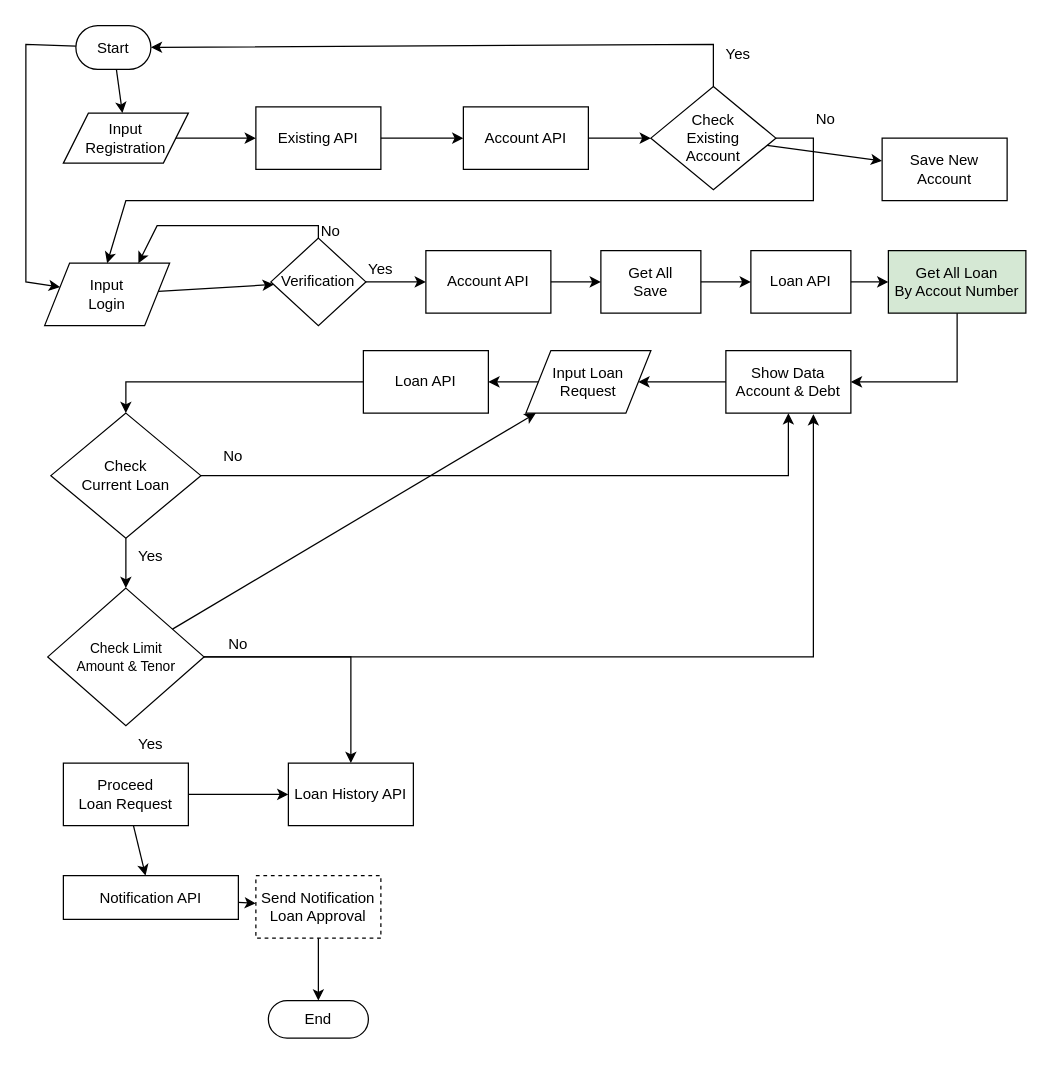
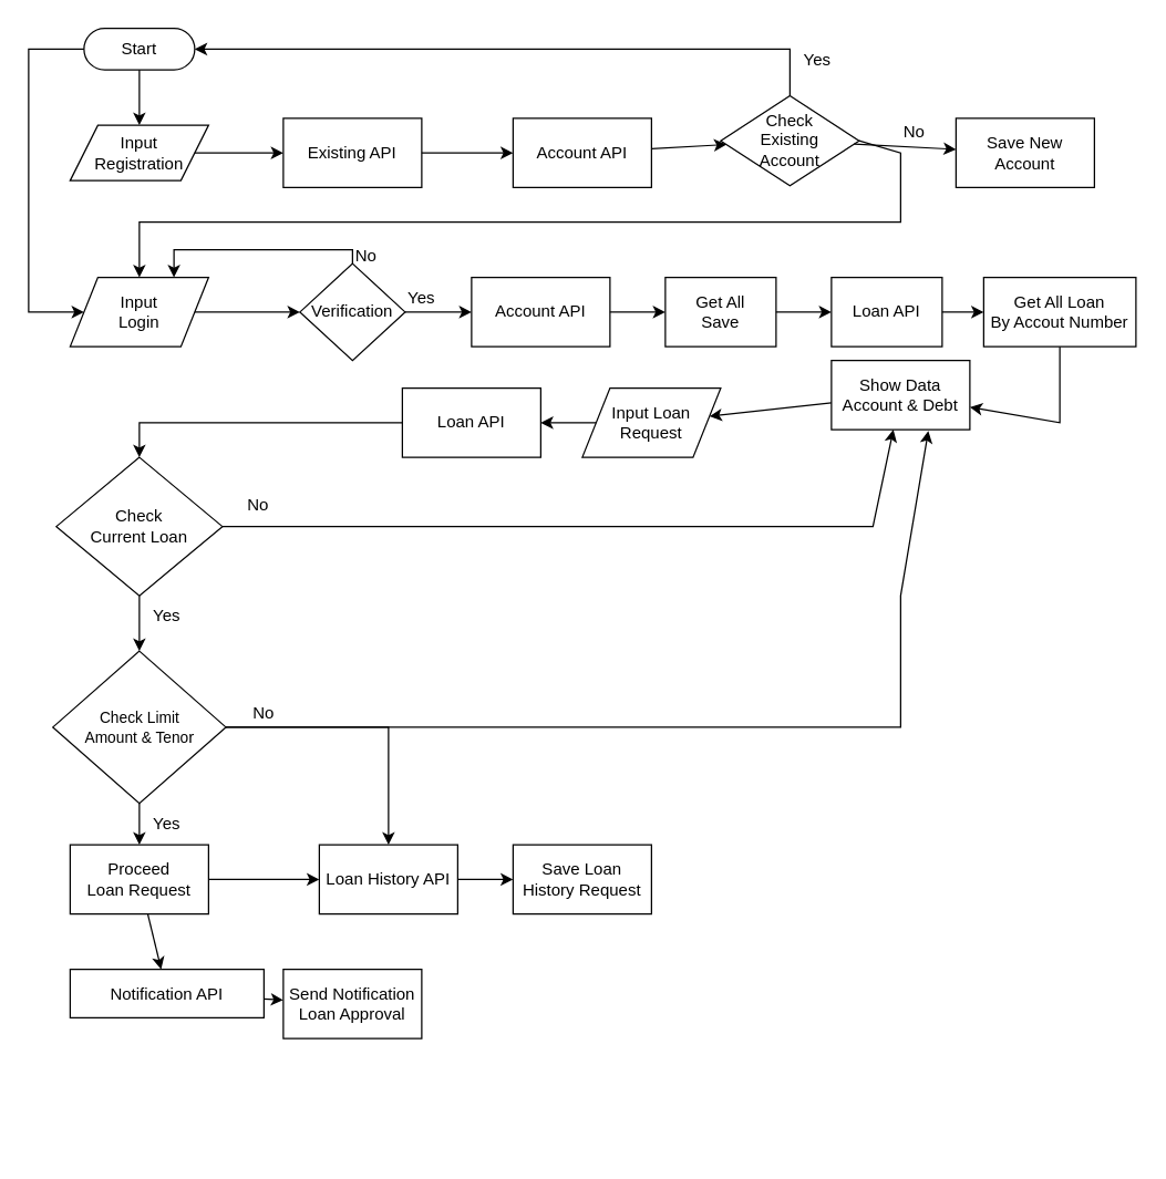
- <mxCell id="2" value="Start" style="html=1;dashed=0;whiteSpace=wrap;shape=mxgraph.dfd.start" vertex="1" parent="1"><mxGeometry x="60" y="20" width="60" height="35" as="geometry" /></mxCell>
+ <mxCell id="2" value="Start" style="html=1;dashed=0;whiteSpace=wrap;shape=mxgraph.dfd.start" vertex="1" parent="1"><mxGeometry x="60" y="20" width="80" height="30" as="geometry" /></mxCell>
- <mxCell id="9" value="Check&lt;br&gt;Existing &lt;br&gt;Account" style="shape=rhombus;html=1;dashed=0;whiteSpace=wrap;perimeter=rhombusPerimeter;" vertex="1" parent="1"><mxGeometry x="520" y="68.75" width="100" height="82.5" as="geometry" /></mxCell>
+ <mxCell id="9" value="Check&lt;br&gt;Existing &lt;br&gt;Account" style="shape=rhombus;html=1;dashed=0;whiteSpace=wrap;perimeter=rhombusPerimeter;" vertex="1" parent="1"><mxGeometry x="520" y="68.75" width="100" height="65" as="geometry" /></mxCell>
- <mxCell id="12" value="Save New&lt;br&gt;Account" style="html=1;dashed=0;whiteSpace=wrap;" vertex="1" parent="1"><mxGeometry x="705" y="110" width="100" height="50" as="geometry" /></mxCell>
+ <mxCell id="12" value="Save New&lt;br&gt;Account" style="html=1;dashed=0;whiteSpace=wrap;" vertex="1" parent="1"><mxGeometry x="690" y="85" width="100" height="50" as="geometry" /></mxCell>
- <mxCell id="24" value="Get All Loan&lt;br&gt;By Accout Number" style="html=1;dashed=0;whiteSpace=wrap;fillColor=#d5e8d4;" vertex="1" parent="1"><mxGeometry x="710" y="200" width="110" height="50" as="geometry" /></mxCell>
+ <mxCell id="24" value="Get All Loan&lt;br&gt;By Accout Number" style="html=1;dashed=0;whiteSpace=wrap;" vertex="1" parent="1"><mxGeometry x="710" y="200" width="110" height="50" as="geometry" /></mxCell>
- <mxCell id="14" value="Input &lt;br&gt;Login" style="shape=parallelogram;perimeter=parallelogramPerimeter;whiteSpace=wrap;html=1;dashed=0;" vertex="1" parent="1"><mxGeometry x="35" y="210" width="100" height="50" as="geometry" /></mxCell>
+ <mxCell id="14" value="Input &lt;br&gt;Login" style="shape=parallelogram;perimeter=parallelogramPerimeter;whiteSpace=wrap;html=1;dashed=0;" vertex="1" parent="1"><mxGeometry x="50" y="200" width="100" height="50" as="geometry" /></mxCell>
- <mxCell id="27" value="Show Data&lt;br&gt;Account &amp;amp; Debt" style="html=1;dashed=0;whiteSpace=wrap;" vertex="1" parent="1"><mxGeometry x="580" y="280" width="100" height="50" as="geometry" /></mxCell>
+ <mxCell id="27" value="Show Data&lt;br&gt;Account &amp;amp; Debt" style="html=1;dashed=0;whiteSpace=wrap;" vertex="1" parent="1"><mxGeometry x="600" y="260" width="100" height="50" as="geometry" /></mxCell>
- <mxCell id="40" value="" style="endArrow=classic;html=1;rounded=0;" edge="1" parent="1" source="36" target="29"><mxGeometry width="50" height="50" relative="1" as="geometry"><mxPoint x="350" y="530" as="sourcePoint" /><mxPoint x="400" y="480" as="targetPoint" /></mxGeometry></mxCell>
+ <mxCell id="40" value="" style="endArrow=classic;html=1;rounded=0;" edge="1" parent="1" source="36" target="39"><mxGeometry width="50" height="50" relative="1" as="geometry"><mxPoint x="350" y="530" as="sourcePoint" /><mxPoint x="400" y="480" as="targetPoint" /></mxGeometry></mxCell>
+ <mxCell id="44" value="" style="endArrow=classic;html=1;rounded=0;" edge="1" parent="1" source="41" target="42"><mxGeometry width="50" height="50" relative="1" as="geometry"><mxPoint x="350" y="590" as="sourcePoint" /><mxPoint x="400" y="540" as="targetPoint" /></mxGeometry></mxCell>
+ <mxCell id="42" value="Save Loan &lt;br&gt;History Request" style="html=1;dashed=0;whiteSpace=wrap;" vertex="1" parent="1"><mxGeometry x="370" y="610" width="100" height="50" as="geometry" /></mxCell>
- <mxCell id="49" value="Send Notification&lt;br&gt;Loan Approval" style="html=1;dashed=1;whiteSpace=wrap;" vertex="1" parent="1"><mxGeometry x="204" y="700" width="100" height="50" as="geometry" /></mxCell>
+ <mxCell id="49" value="Send Notification&lt;br&gt;Loan Approval" style="html=1;dashed=0;whiteSpace=wrap;" vertex="1" parent="1"><mxGeometry x="204" y="700" width="100" height="50" as="geometry" /></mxCell>
- <mxCell id="50" value="" style="endArrow=classic;html=1;rounded=0;" edge="1" parent="1" source="49" target="51"><mxGeometry width="50" height="50" relative="1" as="geometry"><mxPoint x="350" y="670" as="sourcePoint" /><mxPoint x="254" y="790" as="targetPoint" /></mxGeometry></mxCell>
- <mxCell id="51" value="End" style="html=1;dashed=0;whiteSpace=wrap;shape=mxgraph.dfd.start" vertex="1" parent="1"><mxGeometry x="214" y="800" width="80" height="30" as="geometry" /></mxCell>
